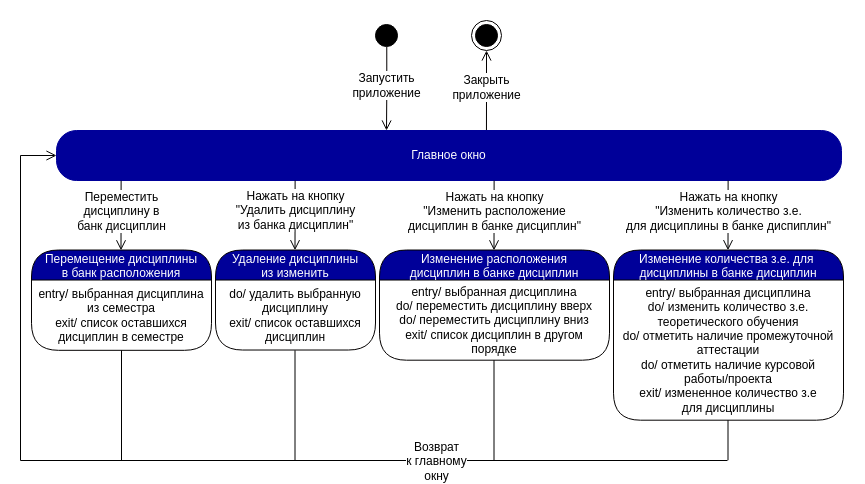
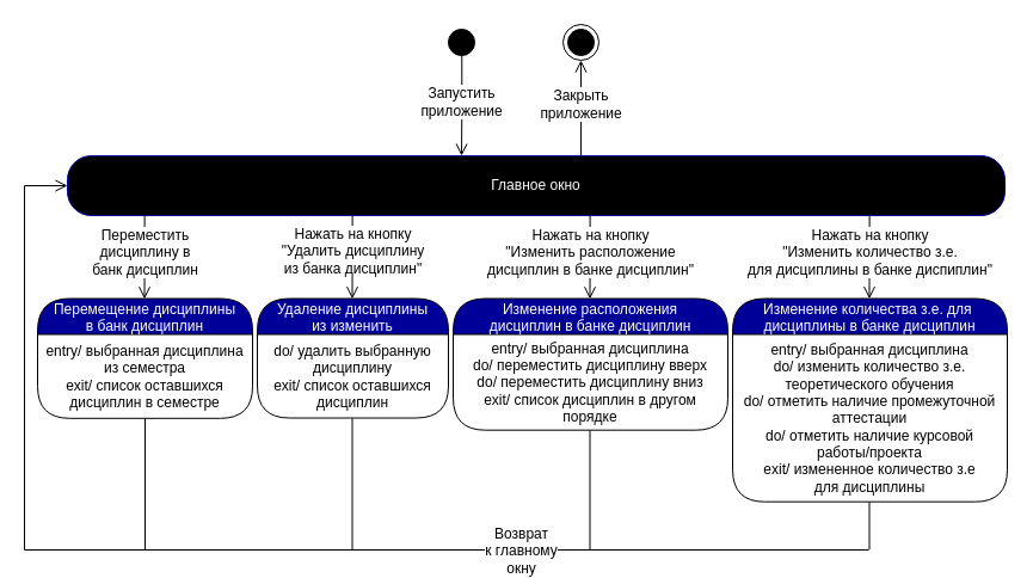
- <mxCell id="6" value="Главное окно" style="rounded=1;whiteSpace=wrap;html=1;arcSize=40;fontColor=#FFFFFF;fillColor=#000099;strokeColor=#000099;" parent="1" vertex="1"><mxGeometry x="56" y="130" width="785" height="50" as="geometry" /></mxCell>
+ <mxCell id="6" value="Главное окно" style="rounded=1;whiteSpace=wrap;html=1;arcSize=40;fontColor=#FFFFFF;fillColor=#000000;strokeColor=#000099;" parent="1" vertex="1"><mxGeometry x="56" y="130" width="785" height="50" as="geometry" /></mxCell>
- <mxCell id="26" value="Перемещение дисциплины &#10;в банк расположения" style="swimlane;fontStyle=0;align=center;verticalAlign=middle;childLayout=stackLayout;horizontal=1;startSize=30;horizontalStack=0;resizeParent=0;resizeLast=1;container=0;fontColor=#FFFFFF;collapsible=0;rounded=1;arcSize=30;strokeColor=#030000;fillColor=#000099;swimlaneFillColor=#FFFFFF;dropTarget=0;fontSize=12;" parent="1" vertex="1"><mxGeometry x="31" y="249.52" width="180" height="100.3" as="geometry" /></mxCell>
+ <mxCell id="26" value="Перемещение дисциплины &#10;в банк дисциплин" style="swimlane;fontStyle=0;align=center;verticalAlign=middle;childLayout=stackLayout;horizontal=1;startSize=30;horizontalStack=0;resizeParent=0;resizeLast=1;container=0;fontColor=#FFFFFF;collapsible=0;rounded=1;arcSize=30;strokeColor=#030000;fillColor=#000099;swimlaneFillColor=#FFFFFF;dropTarget=0;fontSize=12;" parent="1" vertex="1"><mxGeometry x="31" y="249.52" width="180" height="100.3" as="geometry" /></mxCell>
